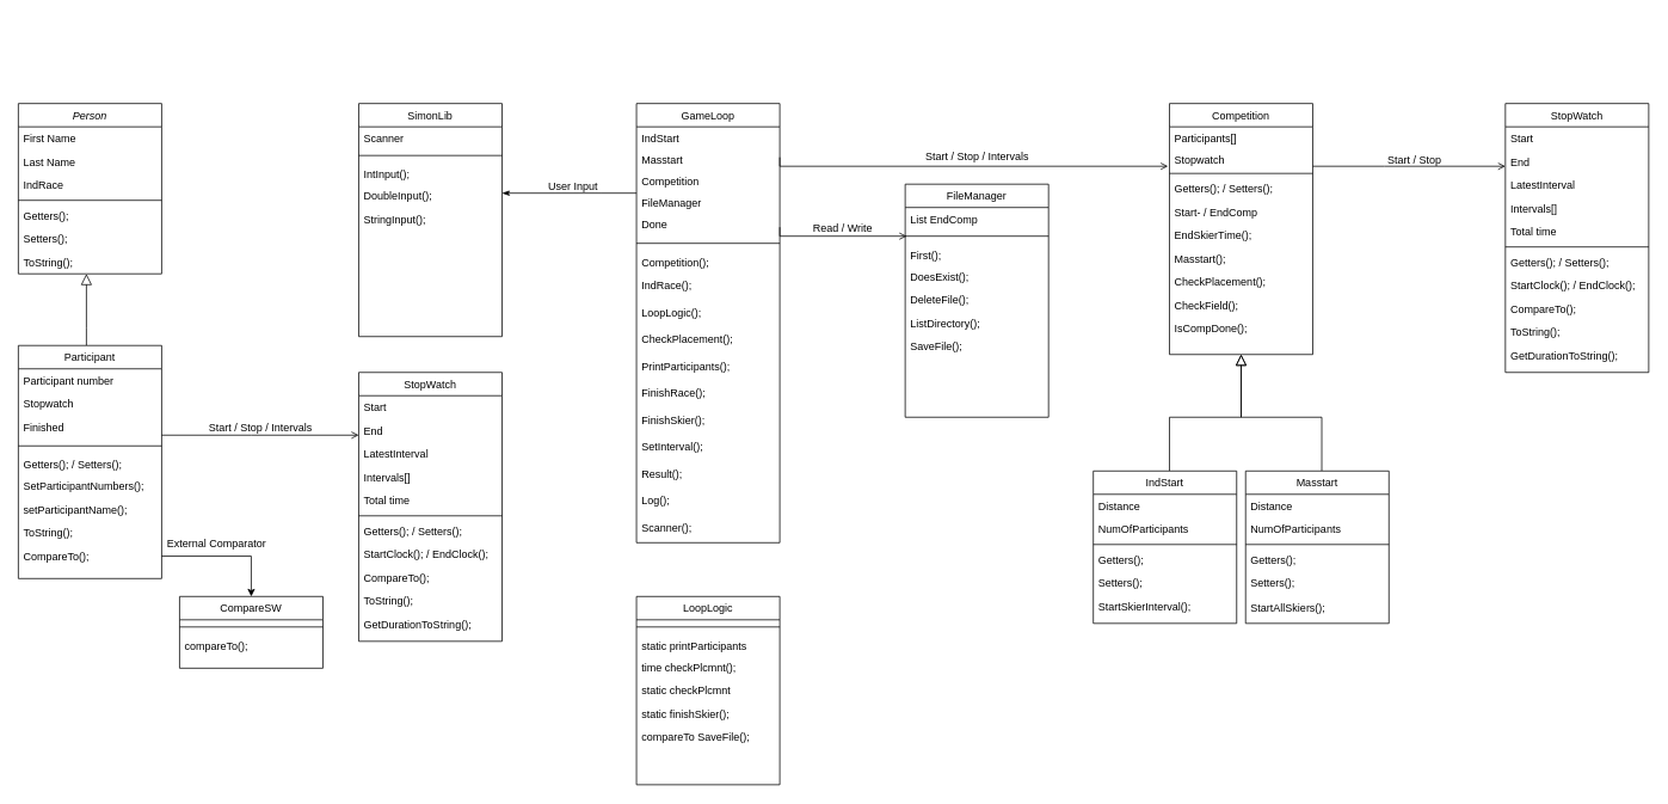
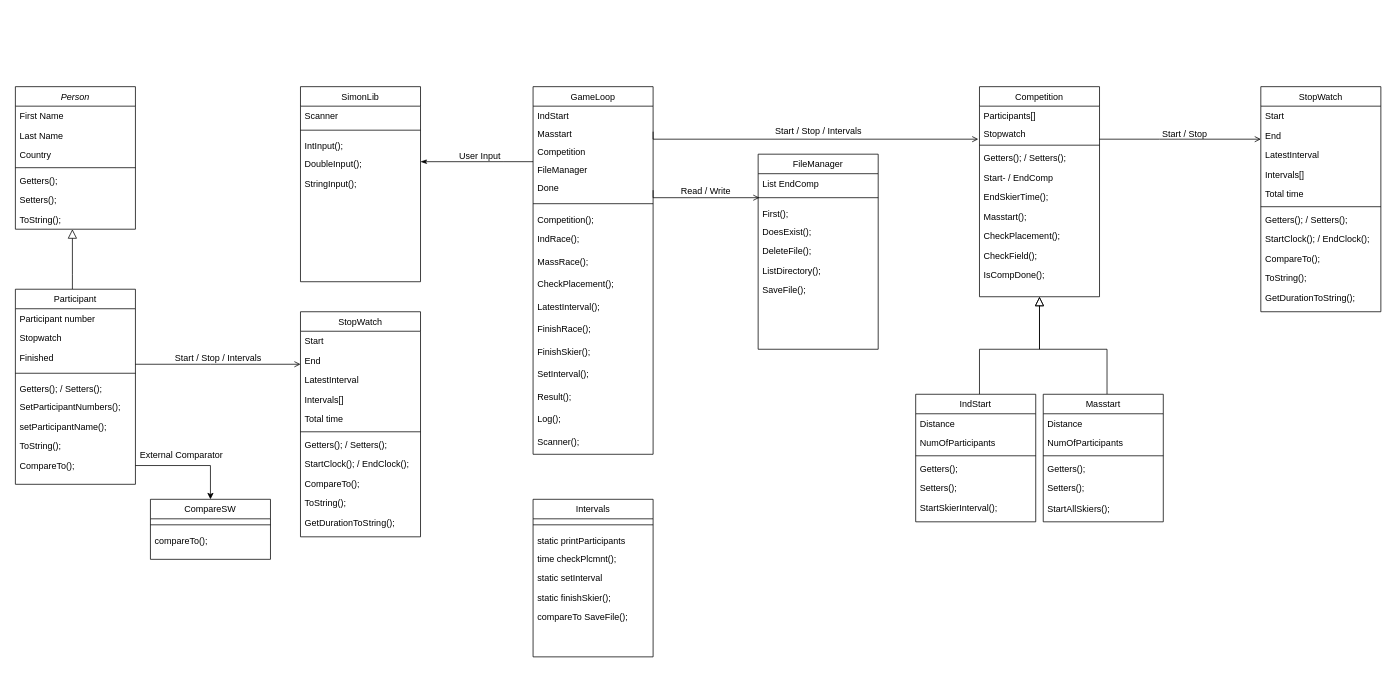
- <mxCell id="5" value="IndRace" style="text;align=left;verticalAlign=top;spacingLeft=4;spacingRight=4;overflow=hidden;rotatable=0;points=[[0,0.5],[1,0.5]];portConstraint=eastwest;rounded=0;shadow=0;html=0;" parent="2" vertex="1"><mxGeometry y="78" width="160" height="26" as="geometry" /></mxCell>
+ <mxCell id="5" value="Country" style="text;align=left;verticalAlign=top;spacingLeft=4;spacingRight=4;overflow=hidden;rotatable=0;points=[[0,0.5],[1,0.5]];portConstraint=eastwest;rounded=0;shadow=0;html=0;" parent="2" vertex="1"><mxGeometry y="78" width="160" height="26" as="geometry" /></mxCell>
- <mxCell id="102" value="LoopLogic();" style="text;align=left;verticalAlign=top;spacingLeft=4;spacingRight=4;overflow=hidden;rotatable=0;points=[[0,0.5],[1,0.5]];portConstraint=eastwest;" parent="93" vertex="1"><mxGeometry y="220" width="160" height="30" as="geometry" /></mxCell>
+ <mxCell id="102" value="MassRace();" style="text;align=left;verticalAlign=top;spacingLeft=4;spacingRight=4;overflow=hidden;rotatable=0;points=[[0,0.5],[1,0.5]];portConstraint=eastwest;" parent="93" vertex="1"><mxGeometry y="220" width="160" height="30" as="geometry" /></mxCell>
- <mxCell id="104" value="PrintParticipants();" style="text;align=left;verticalAlign=top;spacingLeft=4;spacingRight=4;overflow=hidden;rotatable=0;points=[[0,0.5],[1,0.5]];portConstraint=eastwest;" parent="93" vertex="1"><mxGeometry y="280" width="160" height="30" as="geometry" /></mxCell>
+ <mxCell id="104" value="LatestInterval();" style="text;align=left;verticalAlign=top;spacingLeft=4;spacingRight=4;overflow=hidden;rotatable=0;points=[[0,0.5],[1,0.5]];portConstraint=eastwest;" parent="93" vertex="1"><mxGeometry y="280" width="160" height="30" as="geometry" /></mxCell>
- <mxCell id="114" value="LoopLogic" style="swimlane;fontStyle=0;align=center;verticalAlign=top;childLayout=stackLayout;horizontal=1;startSize=26;horizontalStack=0;resizeParent=1;resizeLast=0;collapsible=1;marginBottom=0;rounded=0;shadow=0;strokeWidth=1;" vertex="1" parent="1"><mxGeometry x="710" y="665" width="160" height="210" as="geometry"><mxRectangle x="130" y="380" width="160" height="26" as="alternateBounds" /></mxGeometry></mxCell>
+ <mxCell id="114" value="Intervals" style="swimlane;fontStyle=0;align=center;verticalAlign=top;childLayout=stackLayout;horizontal=1;startSize=26;horizontalStack=0;resizeParent=1;resizeLast=0;collapsible=1;marginBottom=0;rounded=0;shadow=0;strokeWidth=1;" vertex="1" parent="1"><mxGeometry x="710" y="665" width="160" height="210" as="geometry"><mxRectangle x="130" y="380" width="160" height="26" as="alternateBounds" /></mxGeometry></mxCell>
- <mxCell id="118" value="static checkPlcmnt" style="text;align=left;verticalAlign=top;spacingLeft=4;spacingRight=4;overflow=hidden;rotatable=0;points=[[0,0.5],[1,0.5]];portConstraint=eastwest;" vertex="1" parent="114"><mxGeometry y="92" width="160" height="26" as="geometry" /></mxCell>
+ <mxCell id="118" value="static setInterval" style="text;align=left;verticalAlign=top;spacingLeft=4;spacingRight=4;overflow=hidden;rotatable=0;points=[[0,0.5],[1,0.5]];portConstraint=eastwest;" vertex="1" parent="114"><mxGeometry y="92" width="160" height="26" as="geometry" /></mxCell>
